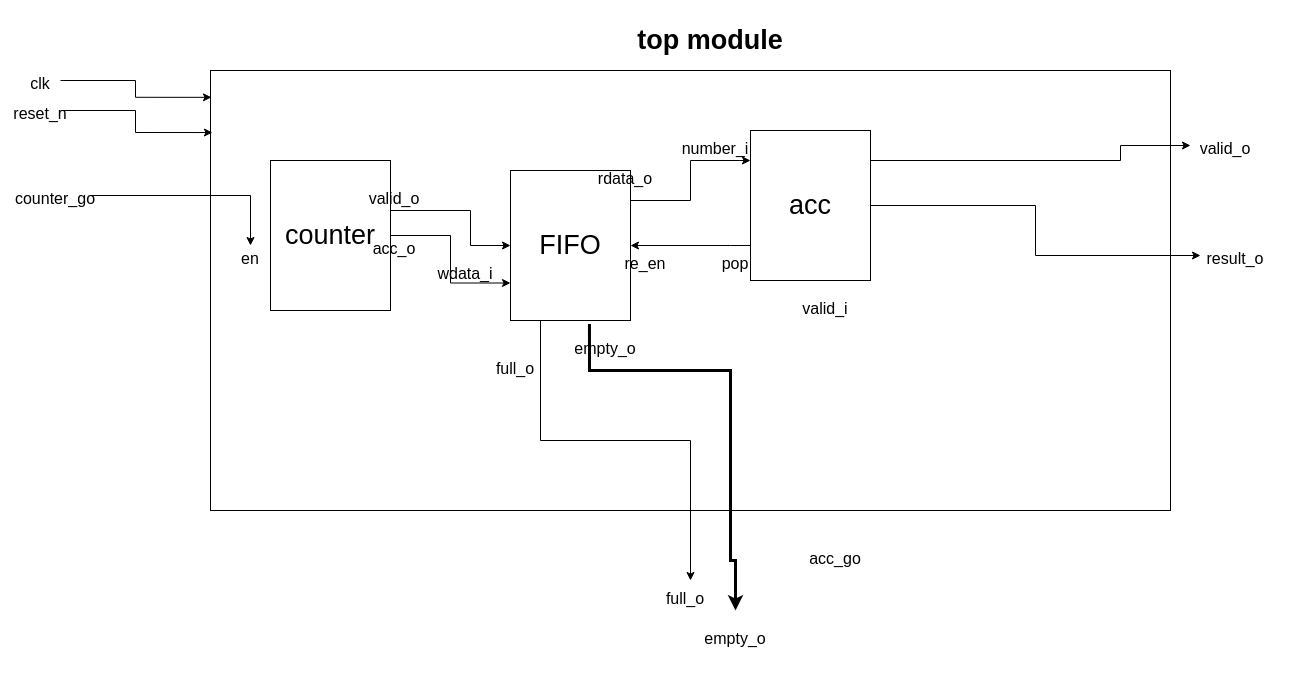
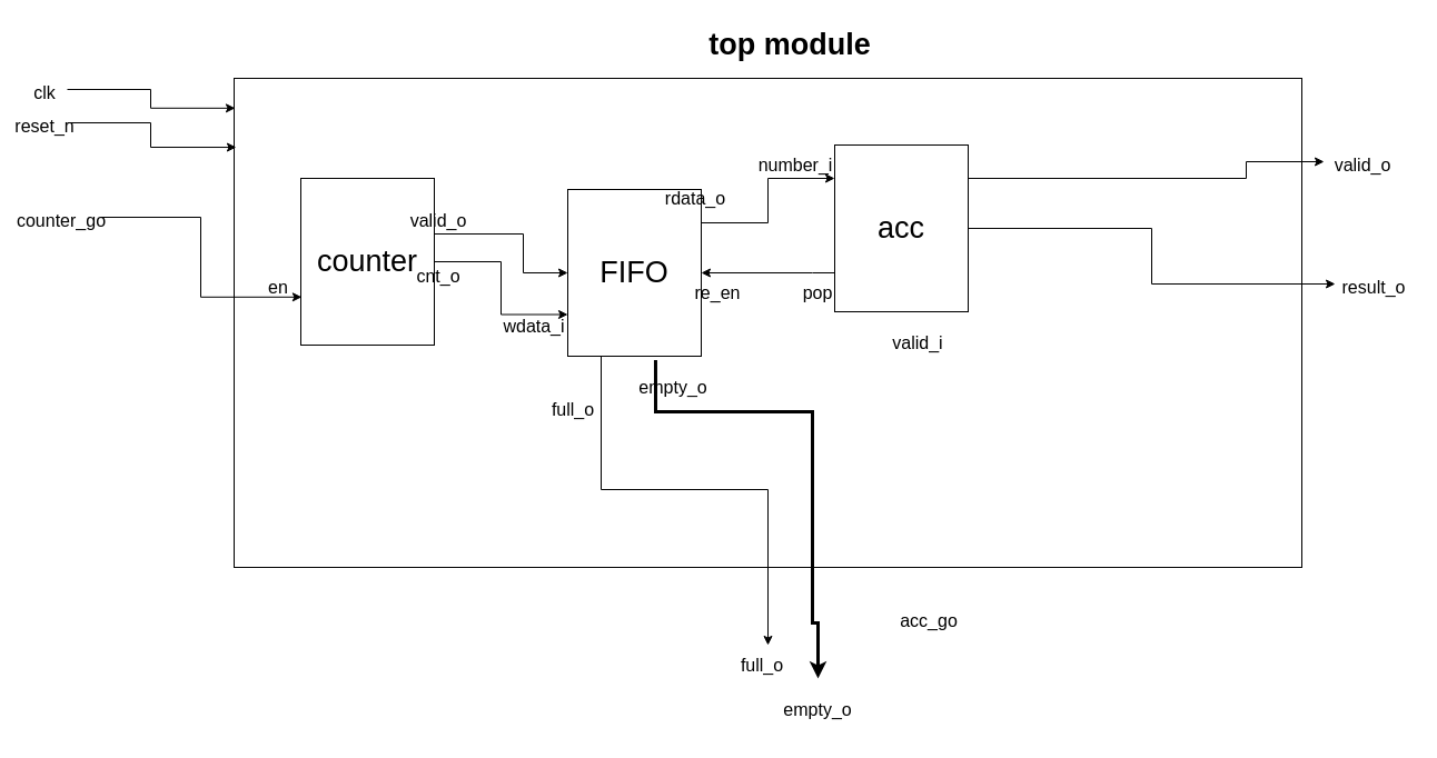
- <mxCell id="19" style="edgeStyle=orthogonalEdgeStyle;rounded=0;orthogonalLoop=1;jettySize=auto;html=1;fontSize=16;" parent="1" source="20" target="34" edge="1"><mxGeometry relative="1" as="geometry" /></mxCell>
+ <mxCell id="19" style="edgeStyle=orthogonalEdgeStyle;rounded=0;orthogonalLoop=1;jettySize=auto;html=1;entryX=0.007;entryY=0.712;entryDx=0;entryDy=0;entryPerimeter=0;fontSize=16;" parent="1" source="20" target="10" edge="1"><mxGeometry relative="1" as="geometry" /></mxCell>
- <mxCell id="23" value="&lt;span style=&quot;font-size: 16px;&quot;&gt;acc_o&lt;/span&gt;" style="rounded=0;whiteSpace=wrap;html=1;fontSize=27;fillColor=none;strokeColor=none;" parent="1" vertex="1"><mxGeometry x="374" y="235" width="40" height="20" as="geometry" /></mxCell>
+ <mxCell id="23" value="&lt;span style=&quot;font-size: 16px;&quot;&gt;cnt_o&lt;/span&gt;" style="rounded=0;whiteSpace=wrap;html=1;fontSize=27;fillColor=none;strokeColor=none;" parent="1" vertex="1"><mxGeometry x="374" y="235" width="40" height="20" as="geometry" /></mxCell>
- <mxCell id="21" value="&lt;span style=&quot;font-size: 16px;&quot;&gt;wdata_i&lt;/span&gt;" style="rounded=0;whiteSpace=wrap;html=1;fontSize=27;fillColor=none;strokeColor=none;" parent="1" vertex="1"><mxGeometry x="445" y="260" width="40" height="20" as="geometry" /></mxCell>
+ <mxCell id="21" value="&lt;span style=&quot;font-size: 16px;&quot;&gt;wdata_i&lt;/span&gt;" style="rounded=0;whiteSpace=wrap;html=1;fontSize=27;fillColor=none;strokeColor=none;" parent="1" vertex="1"><mxGeometry x="460" y="280" width="40" height="20" as="geometry" /></mxCell>
